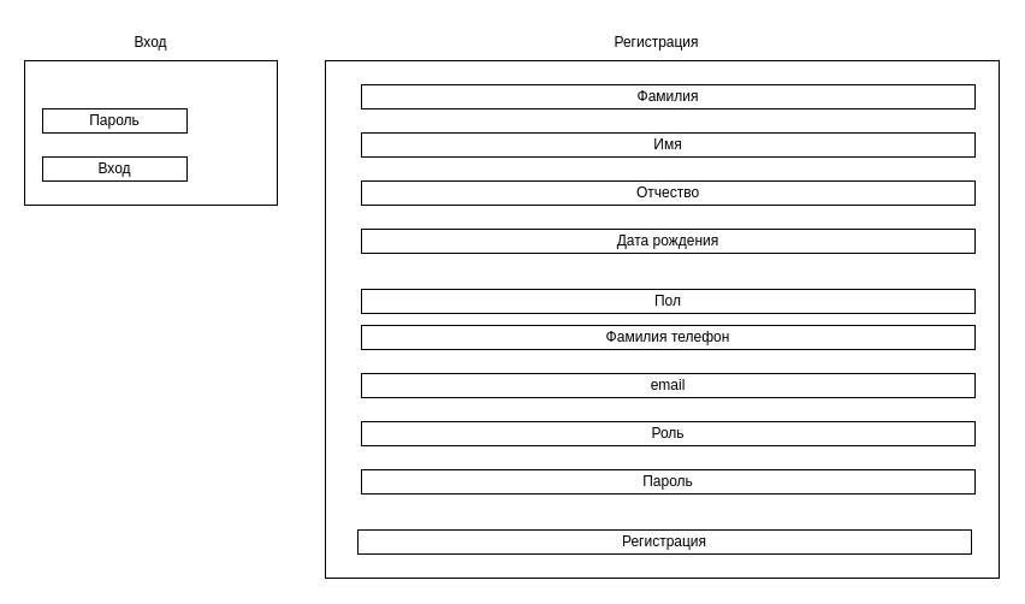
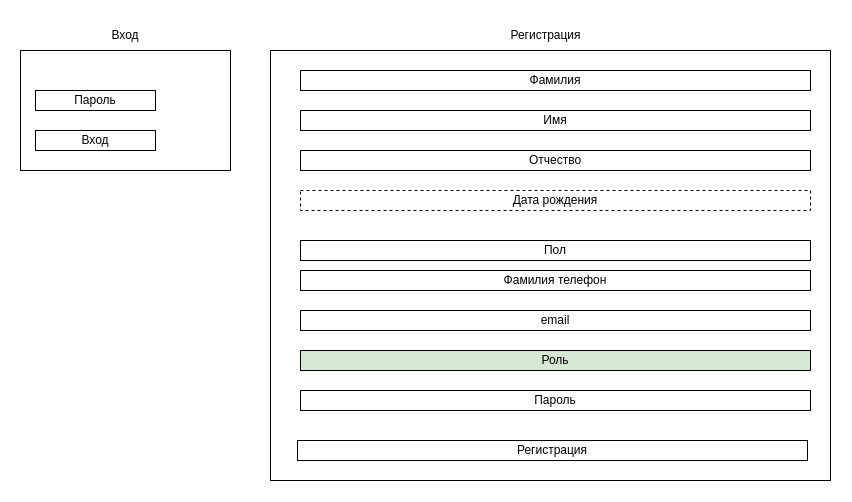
- <mxCell id="11" value="Дата рождения" style="whiteSpace=wrap;html=1;" vertex="1" parent="1"><mxGeometry x="300" y="190" width="510" height="20" as="geometry" /></mxCell>
+ <mxCell id="11" value="Дата рождения" style="whiteSpace=wrap;html=1;dashed=1;" vertex="1" parent="1"><mxGeometry x="300" y="190" width="510" height="20" as="geometry" /></mxCell>
- <mxCell id="15" value="Роль" style="whiteSpace=wrap;html=1;" vertex="1" parent="1"><mxGeometry x="300" y="350" width="510" height="20" as="geometry" /></mxCell>
+ <mxCell id="15" value="Роль" style="whiteSpace=wrap;html=1;fillColor=#d5e8d4;" vertex="1" parent="1"><mxGeometry x="300" y="350" width="510" height="20" as="geometry" /></mxCell>
